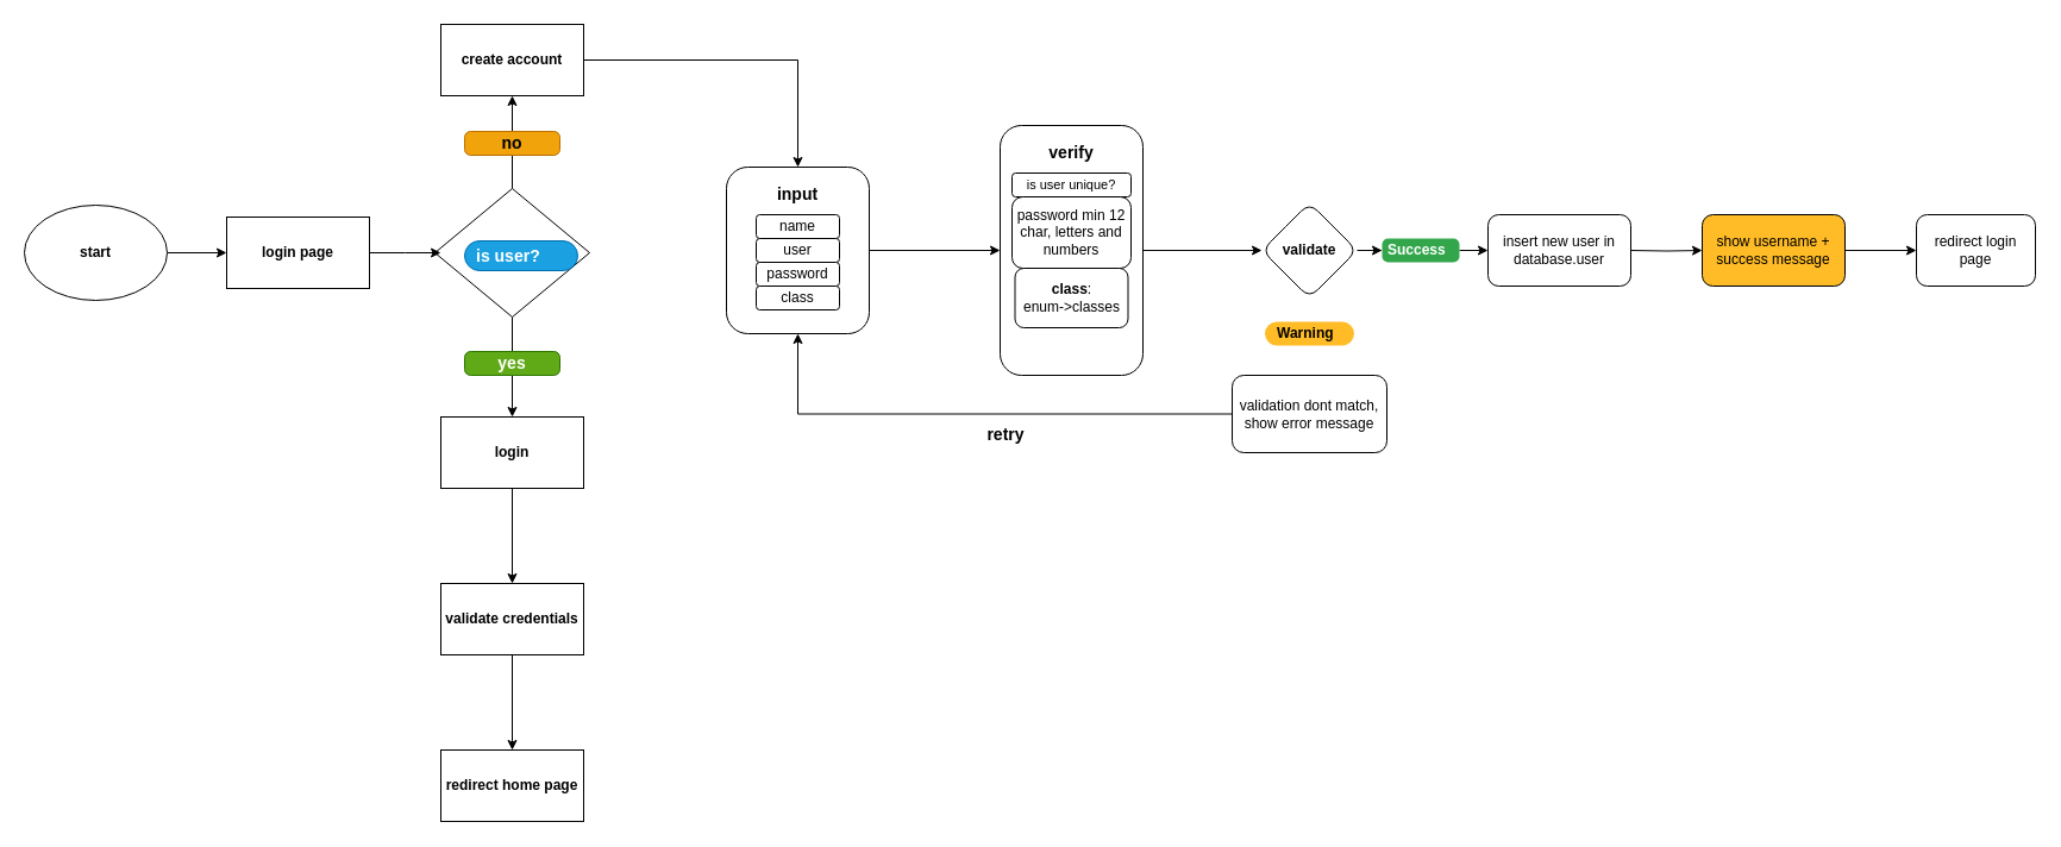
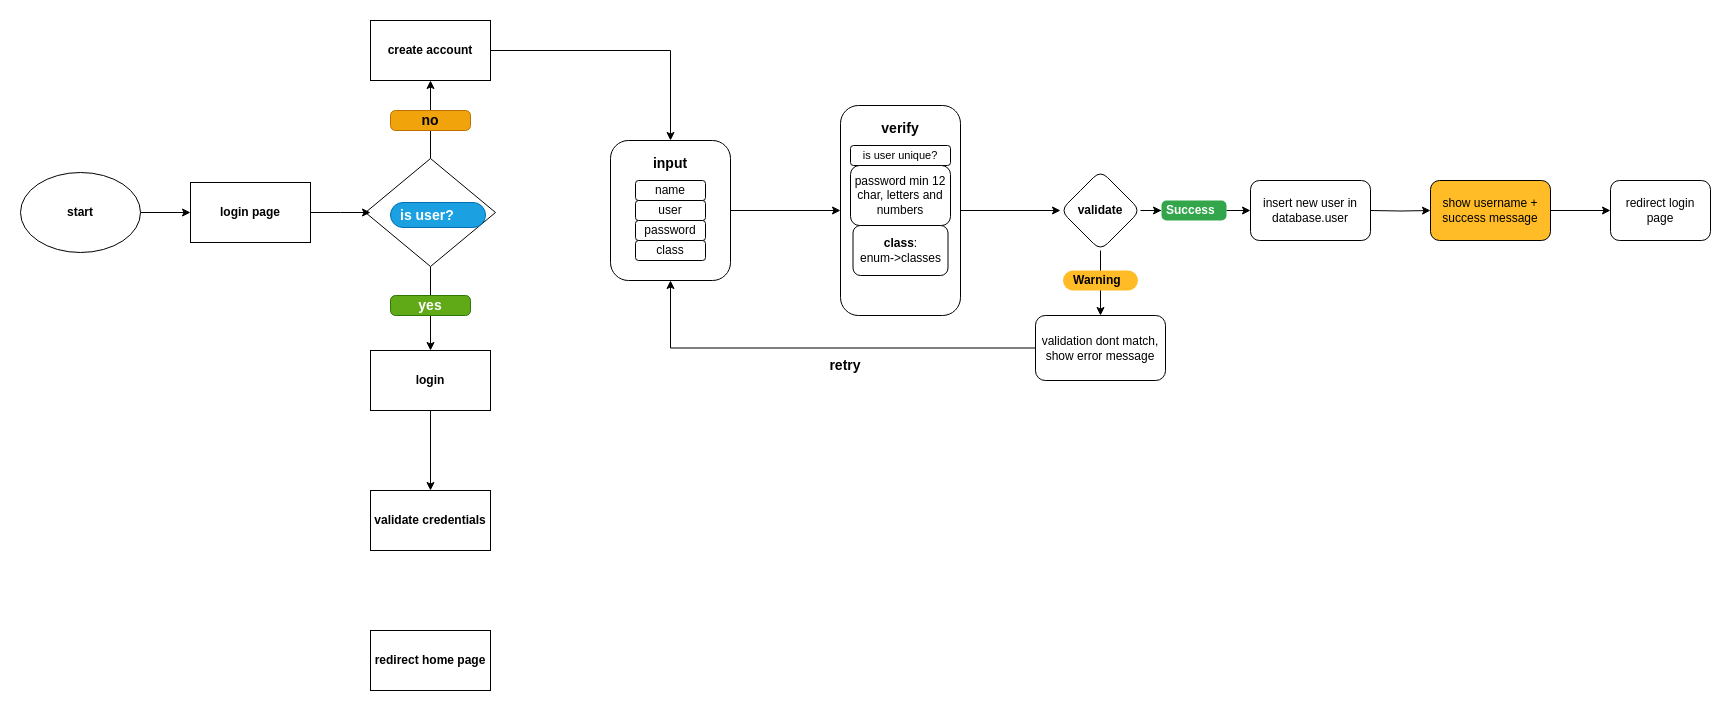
+ <mxCell id="19" value="" style="edgeStyle=orthogonalEdgeStyle;rounded=0;orthogonalLoop=1;jettySize=auto;html=1;" edge="1" parent="1" source="20" target="24"><mxGeometry relative="1" as="geometry" /></mxCell>
- <mxCell id="41" value="" style="edgeStyle=orthogonalEdgeStyle;rounded=0;orthogonalLoop=1;jettySize=auto;html=1;" edge="1" parent="1" source="42" target="43"><mxGeometry relative="1" as="geometry" /></mxCell>
